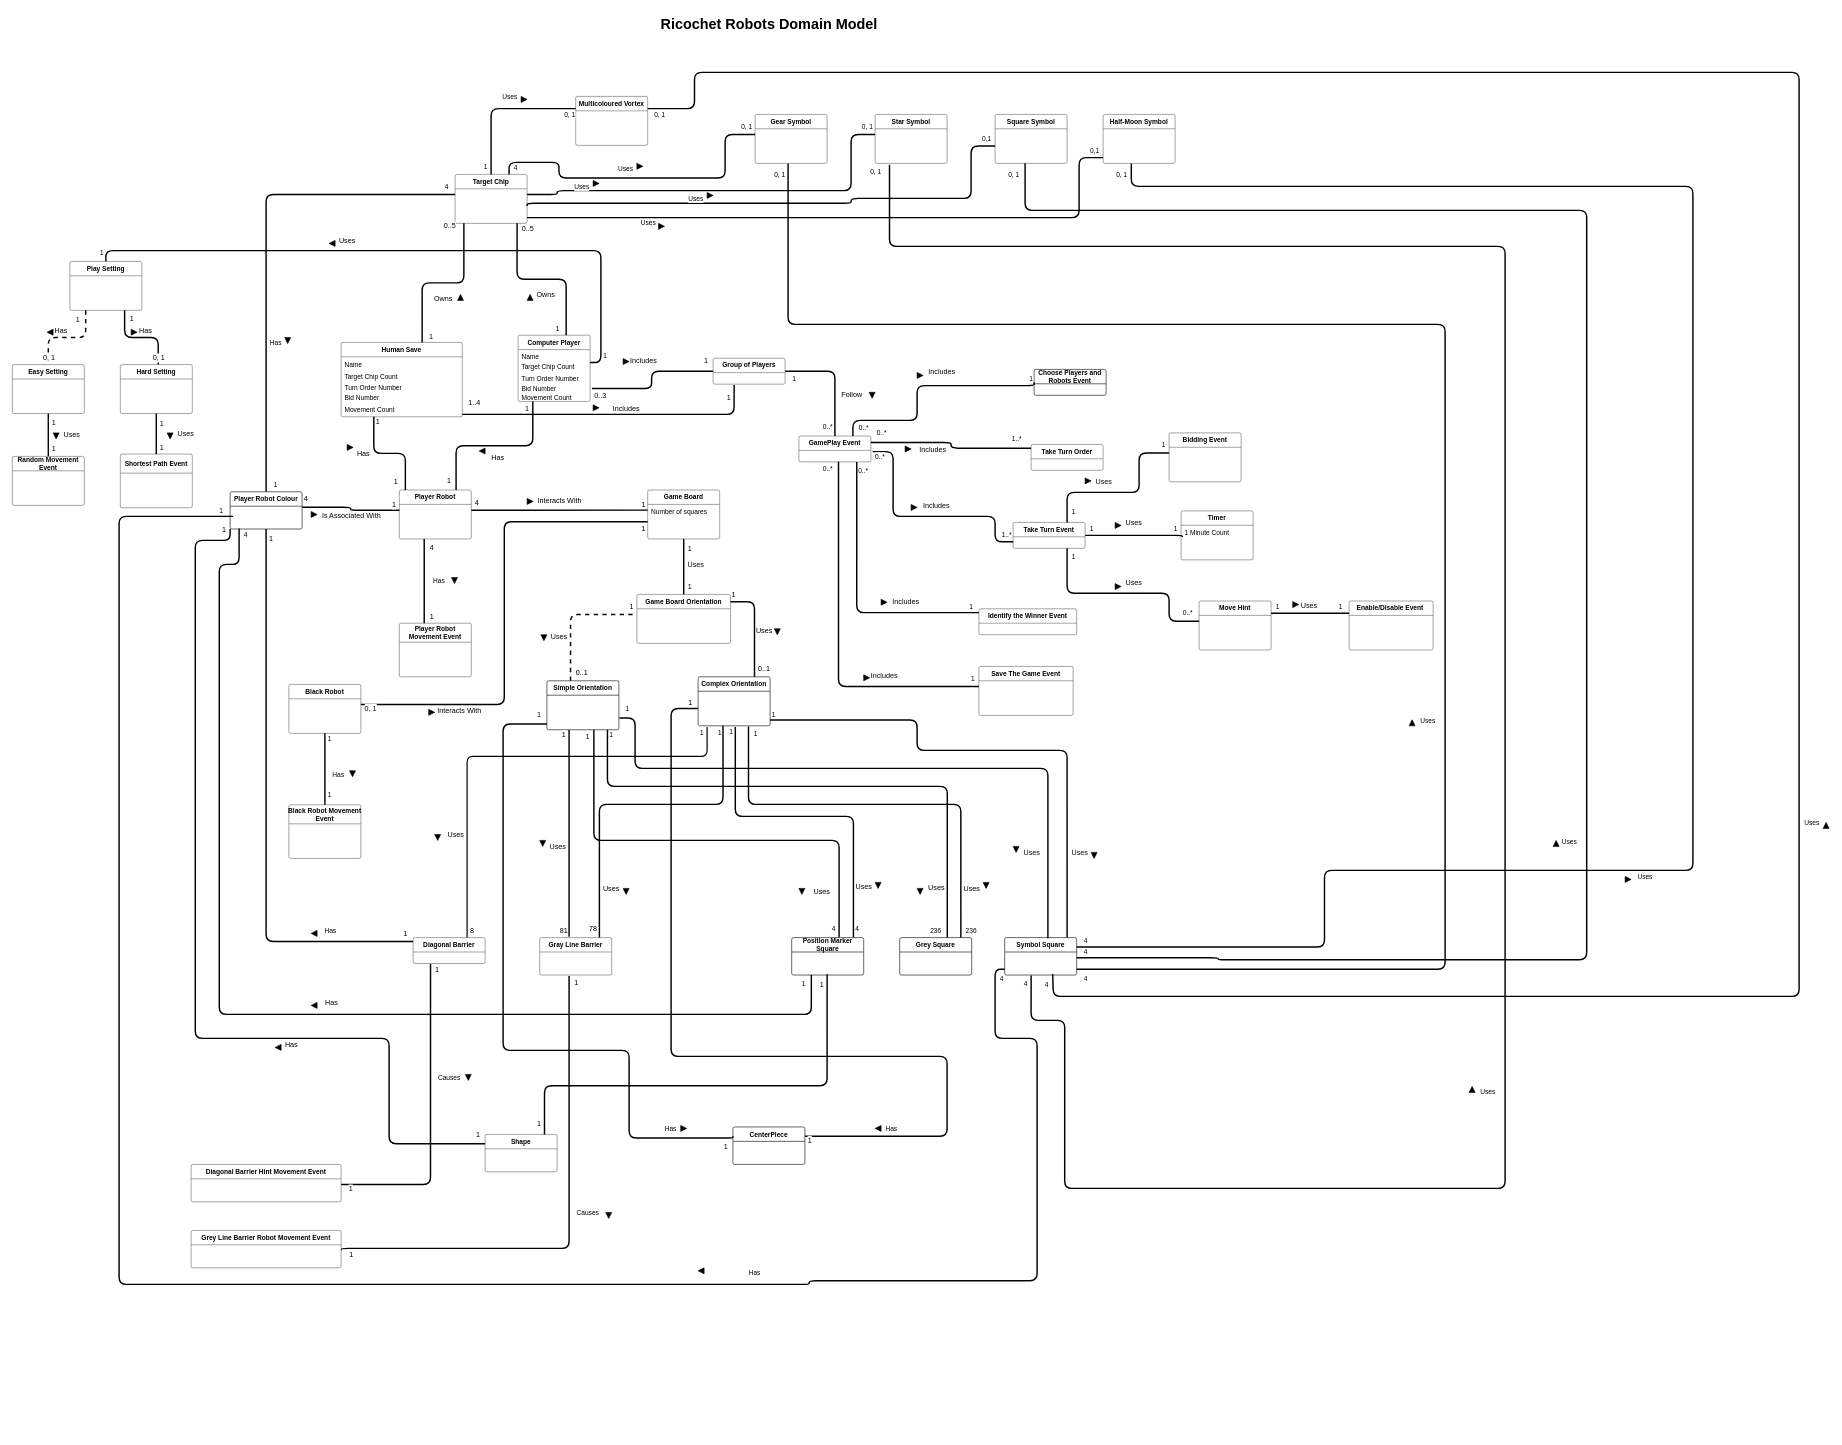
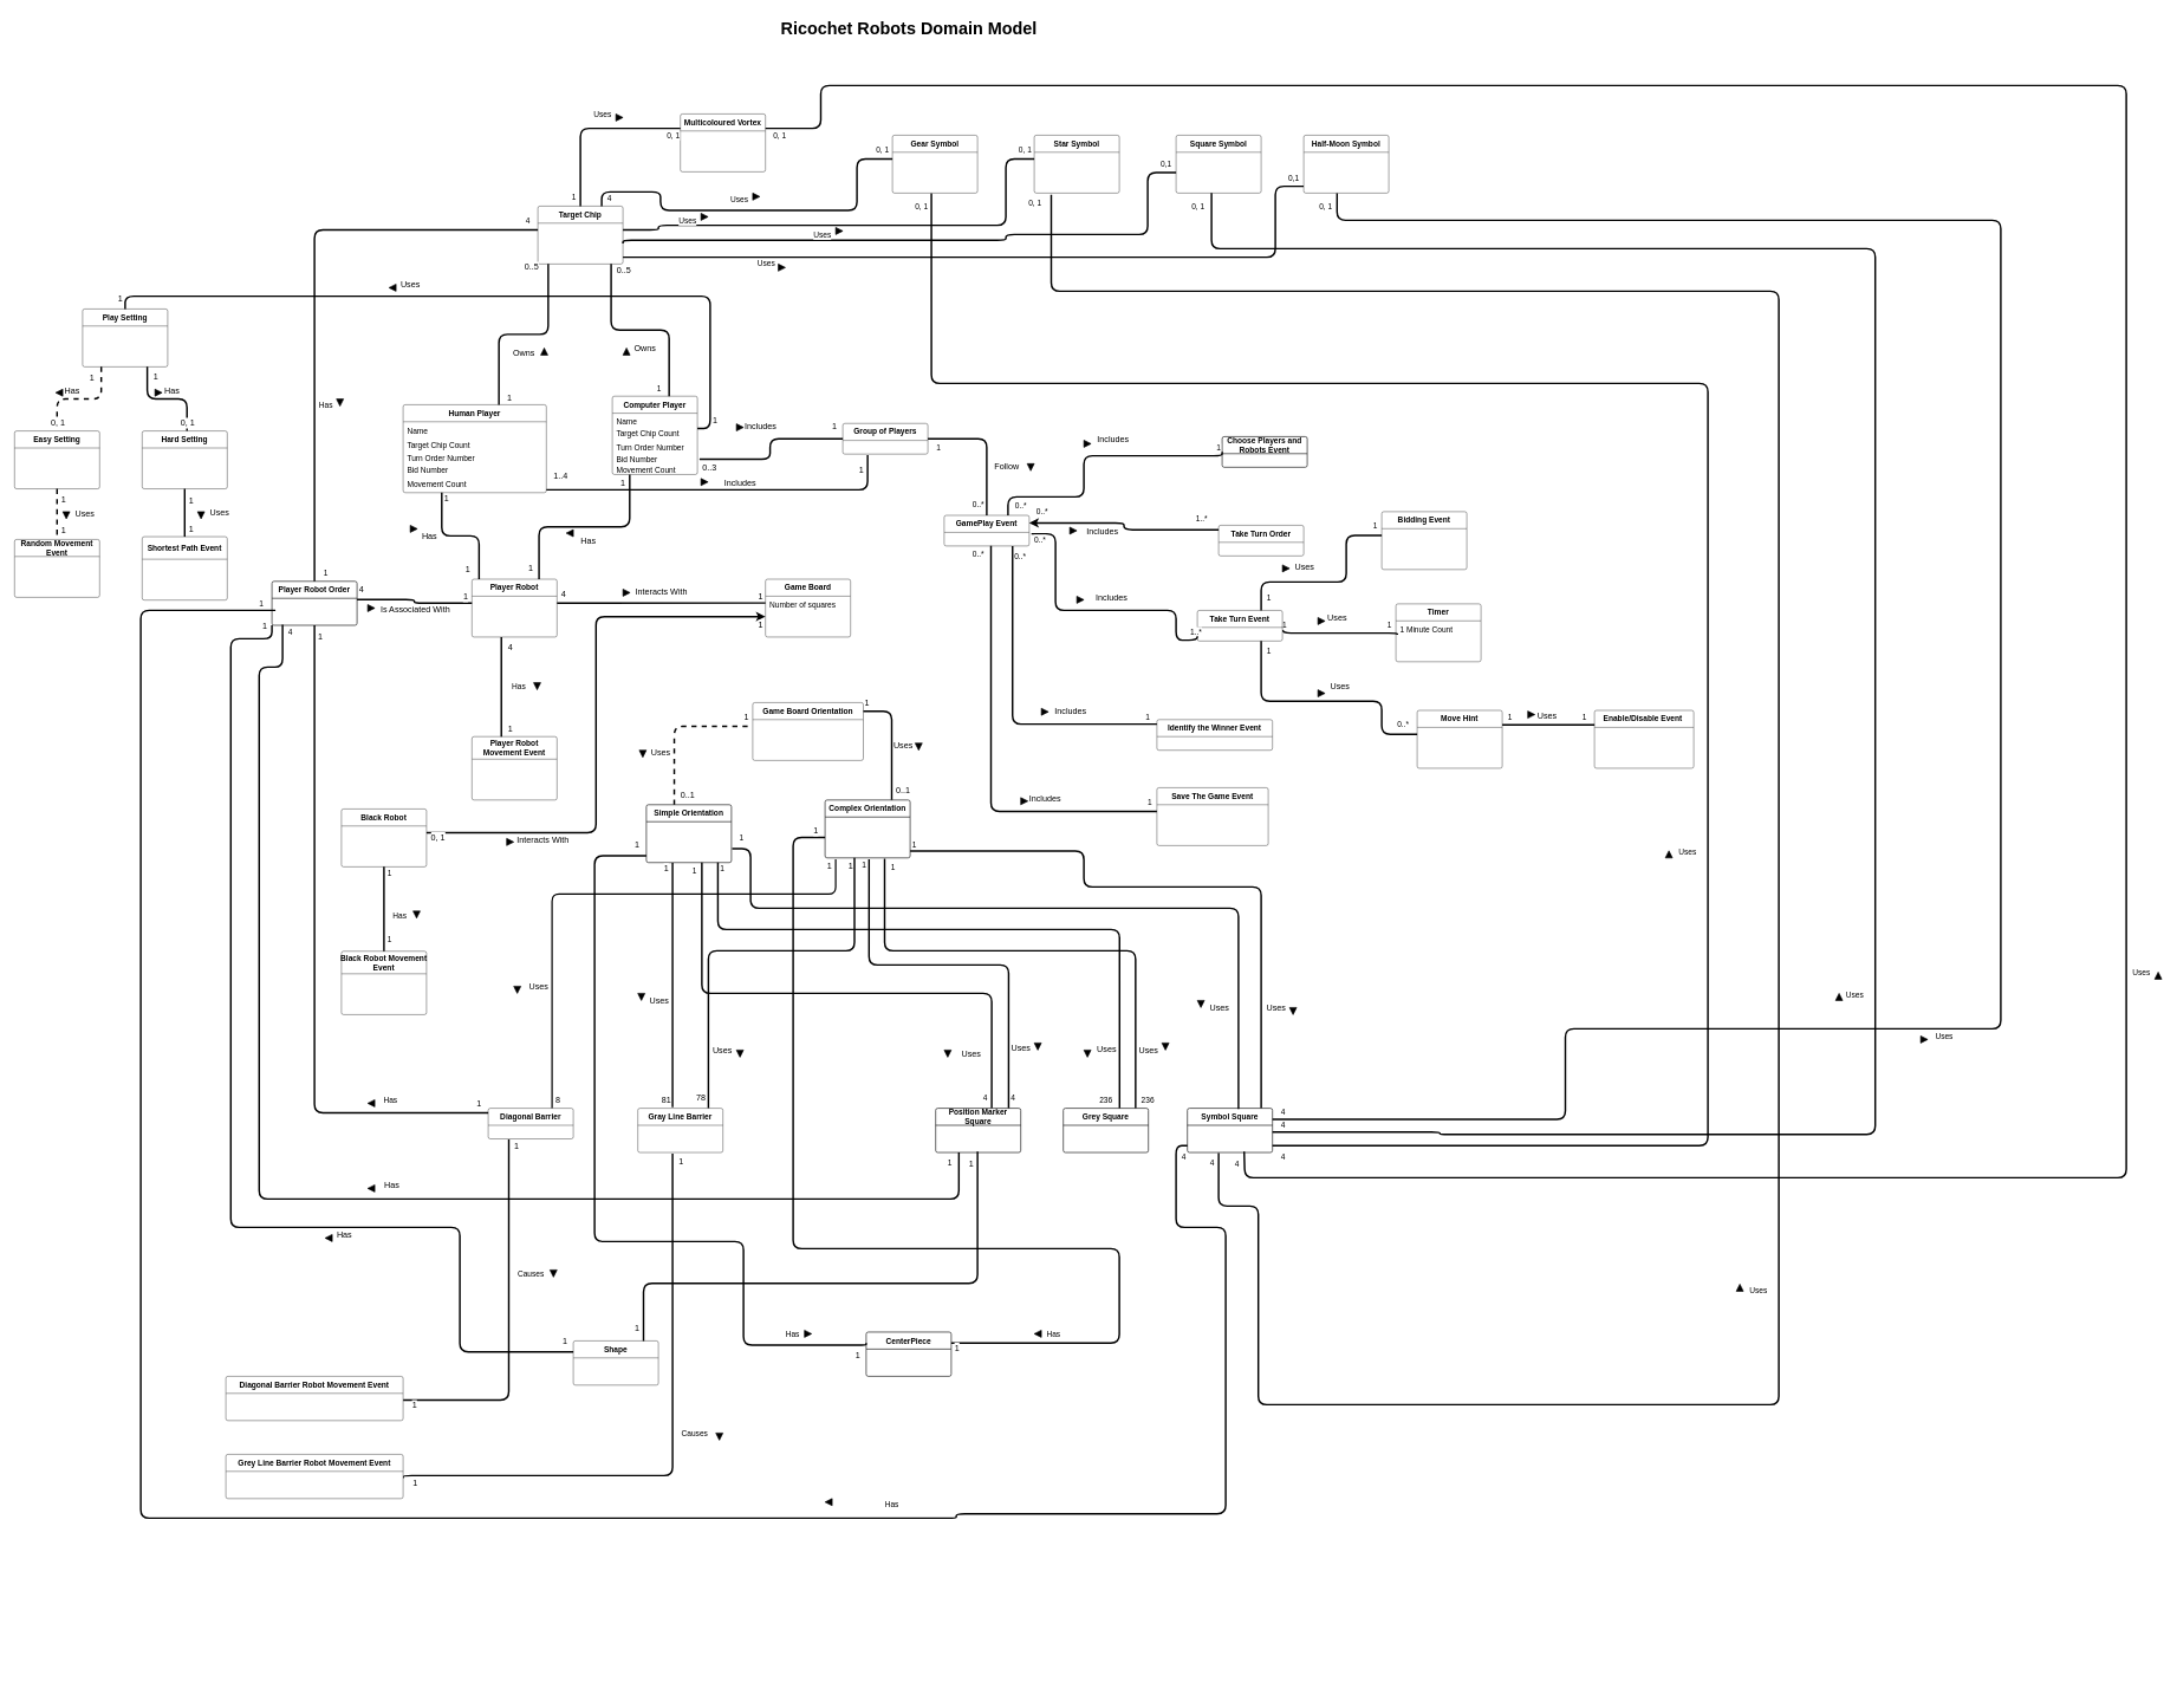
- <mxCell id="2" value="Human Save" style="html=1;whiteSpace=wrap;swimlane;childLayout=stackLayout;horizontal=1;horizontalStack=0;resizeParent=1;resizeParentMax=0;resizeLast=0;collapsible=1;marginBottom=0;swimlaneFillColor=#ffffff;startSize=24;fontSize=11;fontColor=#000000;align=center;spacing=0;strokeOpacity=100;fillOpacity=100;rounded=1;absoluteArcSize=1;arcSize=6;fillColor=#ffffff;strokeWidth=0.6;fillColor=#ffffff;" parent="1" vertex="1"><mxGeometry x="568" y="570" width="202" height="124" as="geometry"><mxRectangle x="640" y="270" width="110" height="24" as="alternateBounds" /></mxGeometry></mxCell>
+ <mxCell id="2" value="Human Player" style="html=1;whiteSpace=wrap;swimlane;childLayout=stackLayout;horizontal=1;horizontalStack=0;resizeParent=1;resizeParentMax=0;resizeLast=0;collapsible=1;marginBottom=0;swimlaneFillColor=#ffffff;startSize=24;fontSize=11;fontColor=#000000;align=center;spacing=0;strokeOpacity=100;fillOpacity=100;rounded=1;absoluteArcSize=1;arcSize=6;fillColor=#ffffff;strokeWidth=0.6;fillColor=#ffffff;" parent="1" vertex="1"><mxGeometry x="568" y="570" width="202" height="124" as="geometry"><mxRectangle x="640" y="270" width="110" height="24" as="alternateBounds" /></mxGeometry></mxCell>
- <mxCell id="164" value="" style="html=1;jettySize=18;fontSize=11;strokeOpacity=100;strokeWidth=2.4;rounded=1;arcSize=24;edgeStyle=orthogonalEdgeStyle;startArrow=none;endArrow=none;exitX=0.5;exitY=1.004;exitPerimeter=1;entryX=0.5;entryY=-0.004;entryPerimeter=1;" parent="1" source="132" target="144" edge="1"><mxGeometry width="100" height="100" relative="1" as="geometry" /></mxCell>
+ <mxCell id="164" value="" style="html=1;jettySize=18;fontSize=11;strokeOpacity=100;strokeWidth=2.4;rounded=1;arcSize=24;edgeStyle=orthogonalEdgeStyle;startArrow=none;endArrow=none;exitX=0.5;exitY=1.004;exitPerimeter=1;entryX=0.5;entryY=-0.004;entryPerimeter=1;dashed=1;" parent="1" source="132" target="144" edge="1"><mxGeometry width="100" height="100" relative="1" as="geometry" /></mxCell>
- <mxCell id="97" value="" style="html=1;jettySize=18;fontSize=11;strokeOpacity=100;strokeWidth=2.4;rounded=1;arcSize=24;edgeStyle=orthogonalEdgeStyle;startArrow=none;endArrow=none;exitX=-0.003;exitY=0.145;exitPerimeter=1;entryX=1;entryY=0.25;entryDx=0;entryDy=0;" parent="1" source="35" target="74" edge="1"><mxGeometry width="100" height="100" relative="1" as="geometry" /></mxCell>
+ <mxCell id="97" value="" style="html=1;jettySize=18;fontSize=11;strokeOpacity=100;strokeWidth=2.4;rounded=1;arcSize=24;edgeStyle=orthogonalEdgeStyle;startArrow=none;endArrow=classic;exitX=-0.003;exitY=0.145;exitPerimeter=1;entryX=1;entryY=0.25;entryDx=0;entryDy=0;" parent="1" source="35" target="74" edge="1"><mxGeometry width="100" height="100" relative="1" as="geometry" /></mxCell>
- <mxCell id="65" value="Player Robot Colour" style="html=1;whiteSpace=wrap;swimlane;childLayout=stackLayout;horizontal=1;horizontalStack=0;resizeParent=1;resizeParentMax=0;resizeLast=0;collapsible=1;marginBottom=0;swimlaneFillColor=#ffffff;startSize=24;fontSize=11;fontColor=#000000;align=center;spacing=0;strokeOpacity=100;fillOpacity=100;rounded=1;absoluteArcSize=1;arcSize=6;fillColor=#ffffff;strokeWidth=1;fillColor=#ffffff;" parent="1" vertex="1"><mxGeometry x="383" y="819" width="120" height="62" as="geometry" /></mxCell>
+ <mxCell id="65" value="Player Robot Order" style="html=1;whiteSpace=wrap;swimlane;childLayout=stackLayout;horizontal=1;horizontalStack=0;resizeParent=1;resizeParentMax=0;resizeLast=0;collapsible=1;marginBottom=0;swimlaneFillColor=#ffffff;startSize=24;fontSize=11;fontColor=#000000;align=center;spacing=0;strokeOpacity=100;fillOpacity=100;rounded=1;absoluteArcSize=1;arcSize=6;fillColor=#ffffff;strokeWidth=1;fillColor=#ffffff;" parent="1" vertex="1"><mxGeometry x="383" y="819" width="120" height="62" as="geometry" /></mxCell>
- <mxCell id="120" value="" style="html=1;jettySize=18;fontSize=11;strokeOpacity=100;strokeWidth=2.4;rounded=1;arcSize=24;edgeStyle=orthogonalEdgeStyle;startArrow=none;endArrow=none;exitX=1.002;exitY=0.411;exitPerimeter=1;entryX=-0.003;entryY=0.648;entryPerimeter=1;" parent="1" source="116" target="14" edge="1"><mxGeometry width="100" height="100" relative="1" as="geometry" /></mxCell>
+ <mxCell id="120" value="" style="html=1;jettySize=18;fontSize=11;strokeOpacity=100;strokeWidth=2.4;rounded=1;arcSize=24;edgeStyle=orthogonalEdgeStyle;startArrow=none;endArrow=classic;exitX=1.002;exitY=0.411;exitPerimeter=1;entryX=-0.003;entryY=0.648;entryPerimeter=1;" parent="1" source="116" target="14" edge="1"><mxGeometry width="100" height="100" relative="1" as="geometry" /></mxCell>
- <mxCell id="256" value="Take Turn Event" style="html=1;whiteSpace=wrap;swimlane;childLayout=stackLayout;horizontal=1;horizontalStack=0;resizeParent=1;resizeParentMax=0;resizeLast=0;collapsible=1;marginBottom=0;swimlaneFillColor=#ffffff;startSize=24;fontSize=11;fontColor=#000000;align=center;spacing=0;strokeOpacity=100;fillOpacity=100;rounded=1;absoluteArcSize=1;arcSize=6;fillColor=#ffffff;strokeWidth=0.6;fillColor=#ffffff;" parent="1" vertex="1"><mxGeometry x="1688" y="870" width="120" height="43.2" as="geometry" /></mxCell>
+ <mxCell id="256" value="Take Turn Event" style="html=1;whiteSpace=wrap;swimlane;childLayout=stackLayout;horizontal=1;horizontalStack=0;resizeParent=1;resizeParentMax=0;resizeLast=0;collapsible=1;marginBottom=0;swimlaneFillColor=#ffffff;startSize=24;fontSize=11;fontColor=#000000;align=center;spacing=0;strokeOpacity=100;fillOpacity=100;rounded=1;absoluteArcSize=1;arcSize=6;fillColor=#ffffff;strokeWidth=0.6;fillColor=#ffffff;" parent="1" vertex="1"><mxGeometry x="1688" y="860" width="120" height="43.2" as="geometry" /></mxCell>
- <mxCell id="80" value="" style="html=1;jettySize=18;fontSize=11;strokeOpacity=100;strokeWidth=2.4;rounded=1;arcSize=24;edgeStyle=orthogonalEdgeStyle;startArrow=none;endArrow=none;exitX=0.5;exitY=1.004;exitPerimeter=1;entryX=0.5;entryY=-0.004;entryPerimeter=1;" parent="1" source="14" target="37" edge="1"><mxGeometry width="100" height="100" relative="1" as="geometry" /></mxCell>
- <mxCell id="81" value="Uses" style="text;html=1;resizable=0;labelBackgroundColor=#ffffff;align=center;verticalAlign=middle;" parent="80" vertex="1"><mxGeometry x="-0.181" relative="1" as="geometry"><mxPoint x="19" y="4.4" as="offset" /></mxGeometry></mxCell>
- <mxCell id="82" value="1" style="text;html=1;resizable=0;labelBackgroundColor=#ffffff;align=center;verticalAlign=middle;" parent="80" vertex="1"><mxGeometry x="-0.657" relative="1" as="geometry"><mxPoint x="9" as="offset" /></mxGeometry></mxCell>
- <mxCell id="83" value="1" style="text;html=1;align=center;verticalAlign=middle;resizable=0;points=[];labelBackgroundColor=#ffffff;" parent="80" vertex="1" connectable="0"><mxGeometry x="0.719" y="-1" relative="1" as="geometry"><mxPoint x="10" as="offset" /></mxGeometry></mxCell>
- <mxCell id="246" value="Diagonal Barrier Hint Movement Event" style="html=1;whiteSpace=wrap;swimlane;childLayout=stackLayout;horizontal=1;horizontalStack=0;resizeParent=1;resizeParentMax=0;resizeLast=0;collapsible=1;marginBottom=0;swimlaneFillColor=#ffffff;startSize=24;fontSize=11;fontColor=#000000;align=center;spacing=0;strokeOpacity=100;fillOpacity=100;rounded=1;absoluteArcSize=1;arcSize=6;fillColor=#ffffff;strokeWidth=0.6;fillColor=#ffffff;" parent="1" vertex="1"><mxGeometry x="318" y="1940" width="250" height="62.4" as="geometry" /></mxCell>
+ <mxCell id="246" value="Diagonal Barrier Robot Movement Event" style="html=1;whiteSpace=wrap;swimlane;childLayout=stackLayout;horizontal=1;horizontalStack=0;resizeParent=1;resizeParentMax=0;resizeLast=0;collapsible=1;marginBottom=0;swimlaneFillColor=#ffffff;startSize=24;fontSize=11;fontColor=#000000;align=center;spacing=0;strokeOpacity=100;fillOpacity=100;rounded=1;absoluteArcSize=1;arcSize=6;fillColor=#ffffff;strokeWidth=0.6;fillColor=#ffffff;" parent="1" vertex="1"><mxGeometry x="318" y="1940" width="250" height="62.4" as="geometry" /></mxCell>
